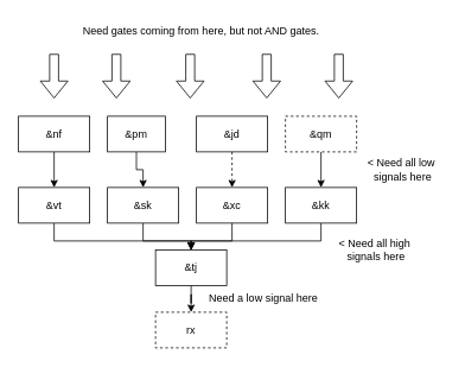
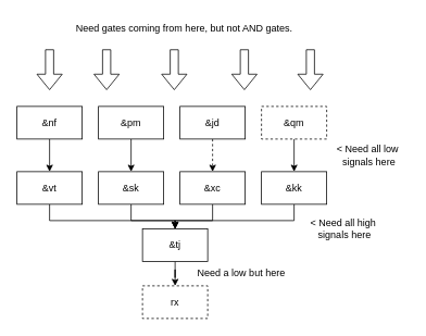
- <mxCell id="15" value="&amp;amp;pm" style="rounded=0;whiteSpace=wrap;html=1;" vertex="1" parent="1"><mxGeometry x="120" y="130" width="65" height="40" as="geometry" /></mxCell>
+ <mxCell id="15" value="&amp;amp;pm" style="rounded=0;whiteSpace=wrap;html=1;" vertex="1" parent="1"><mxGeometry x="120" y="130" width="80" height="40" as="geometry" /></mxCell>
- <mxCell id="21" value="Need a low signal here" style="text;html=1;align=center;verticalAlign=middle;resizable=0;points=[];autosize=1;strokeColor=none;fillColor=none;" vertex="1" parent="1"><mxGeometry x="220" y="320" width="150" height="30" as="geometry" /></mxCell>
+ <mxCell id="21" value="Need a low but here" style="text;html=1;align=center;verticalAlign=middle;resizable=0;points=[];autosize=1;strokeColor=none;fillColor=none;" vertex="1" parent="1"><mxGeometry x="220" y="320" width="150" height="30" as="geometry" /></mxCell>
